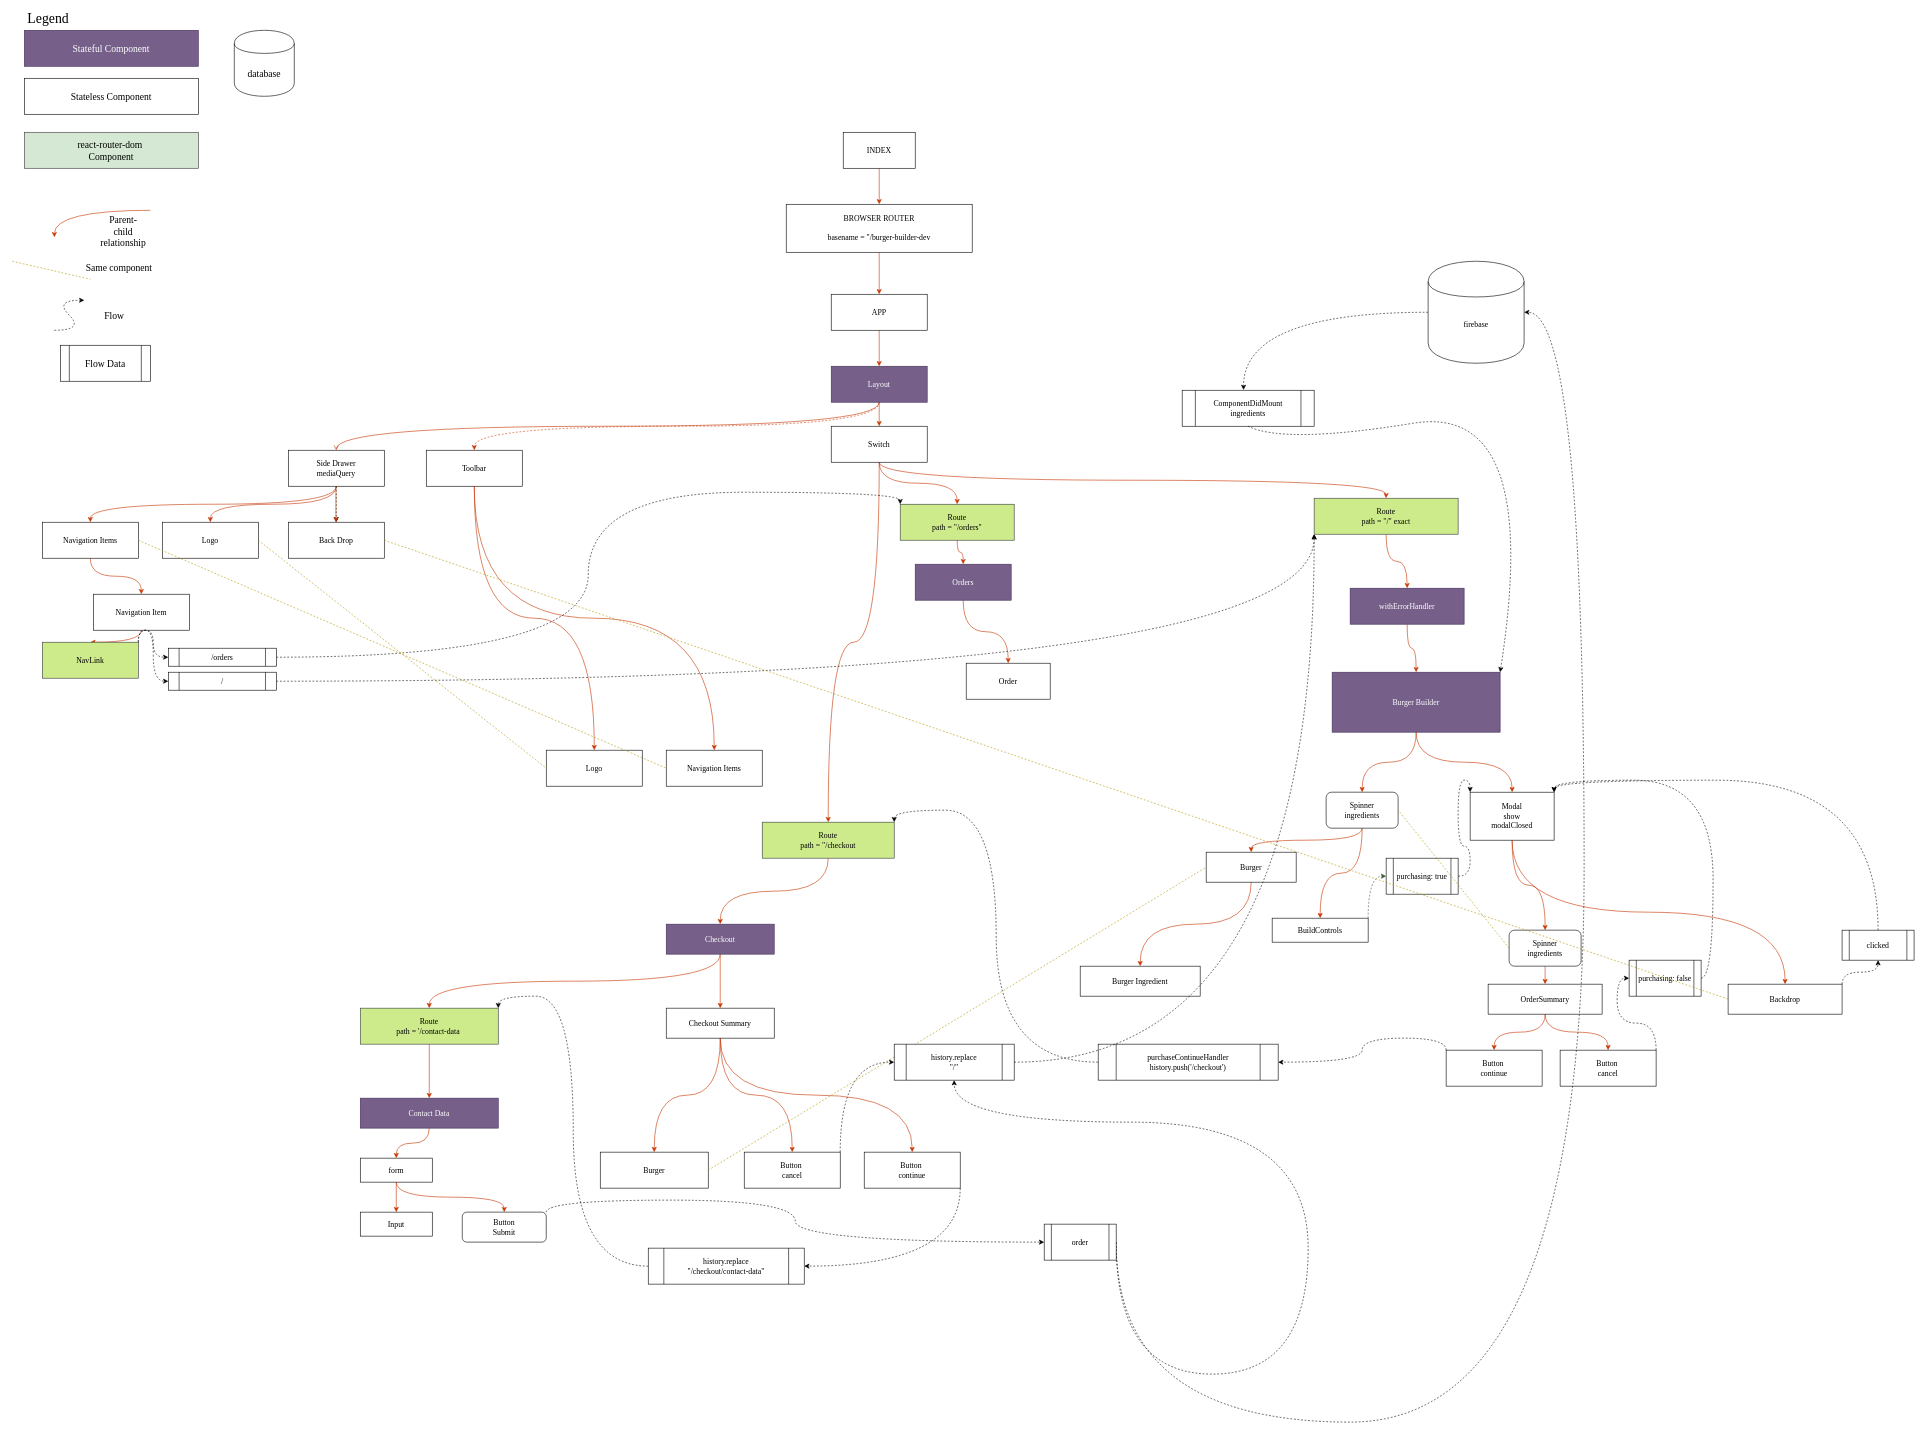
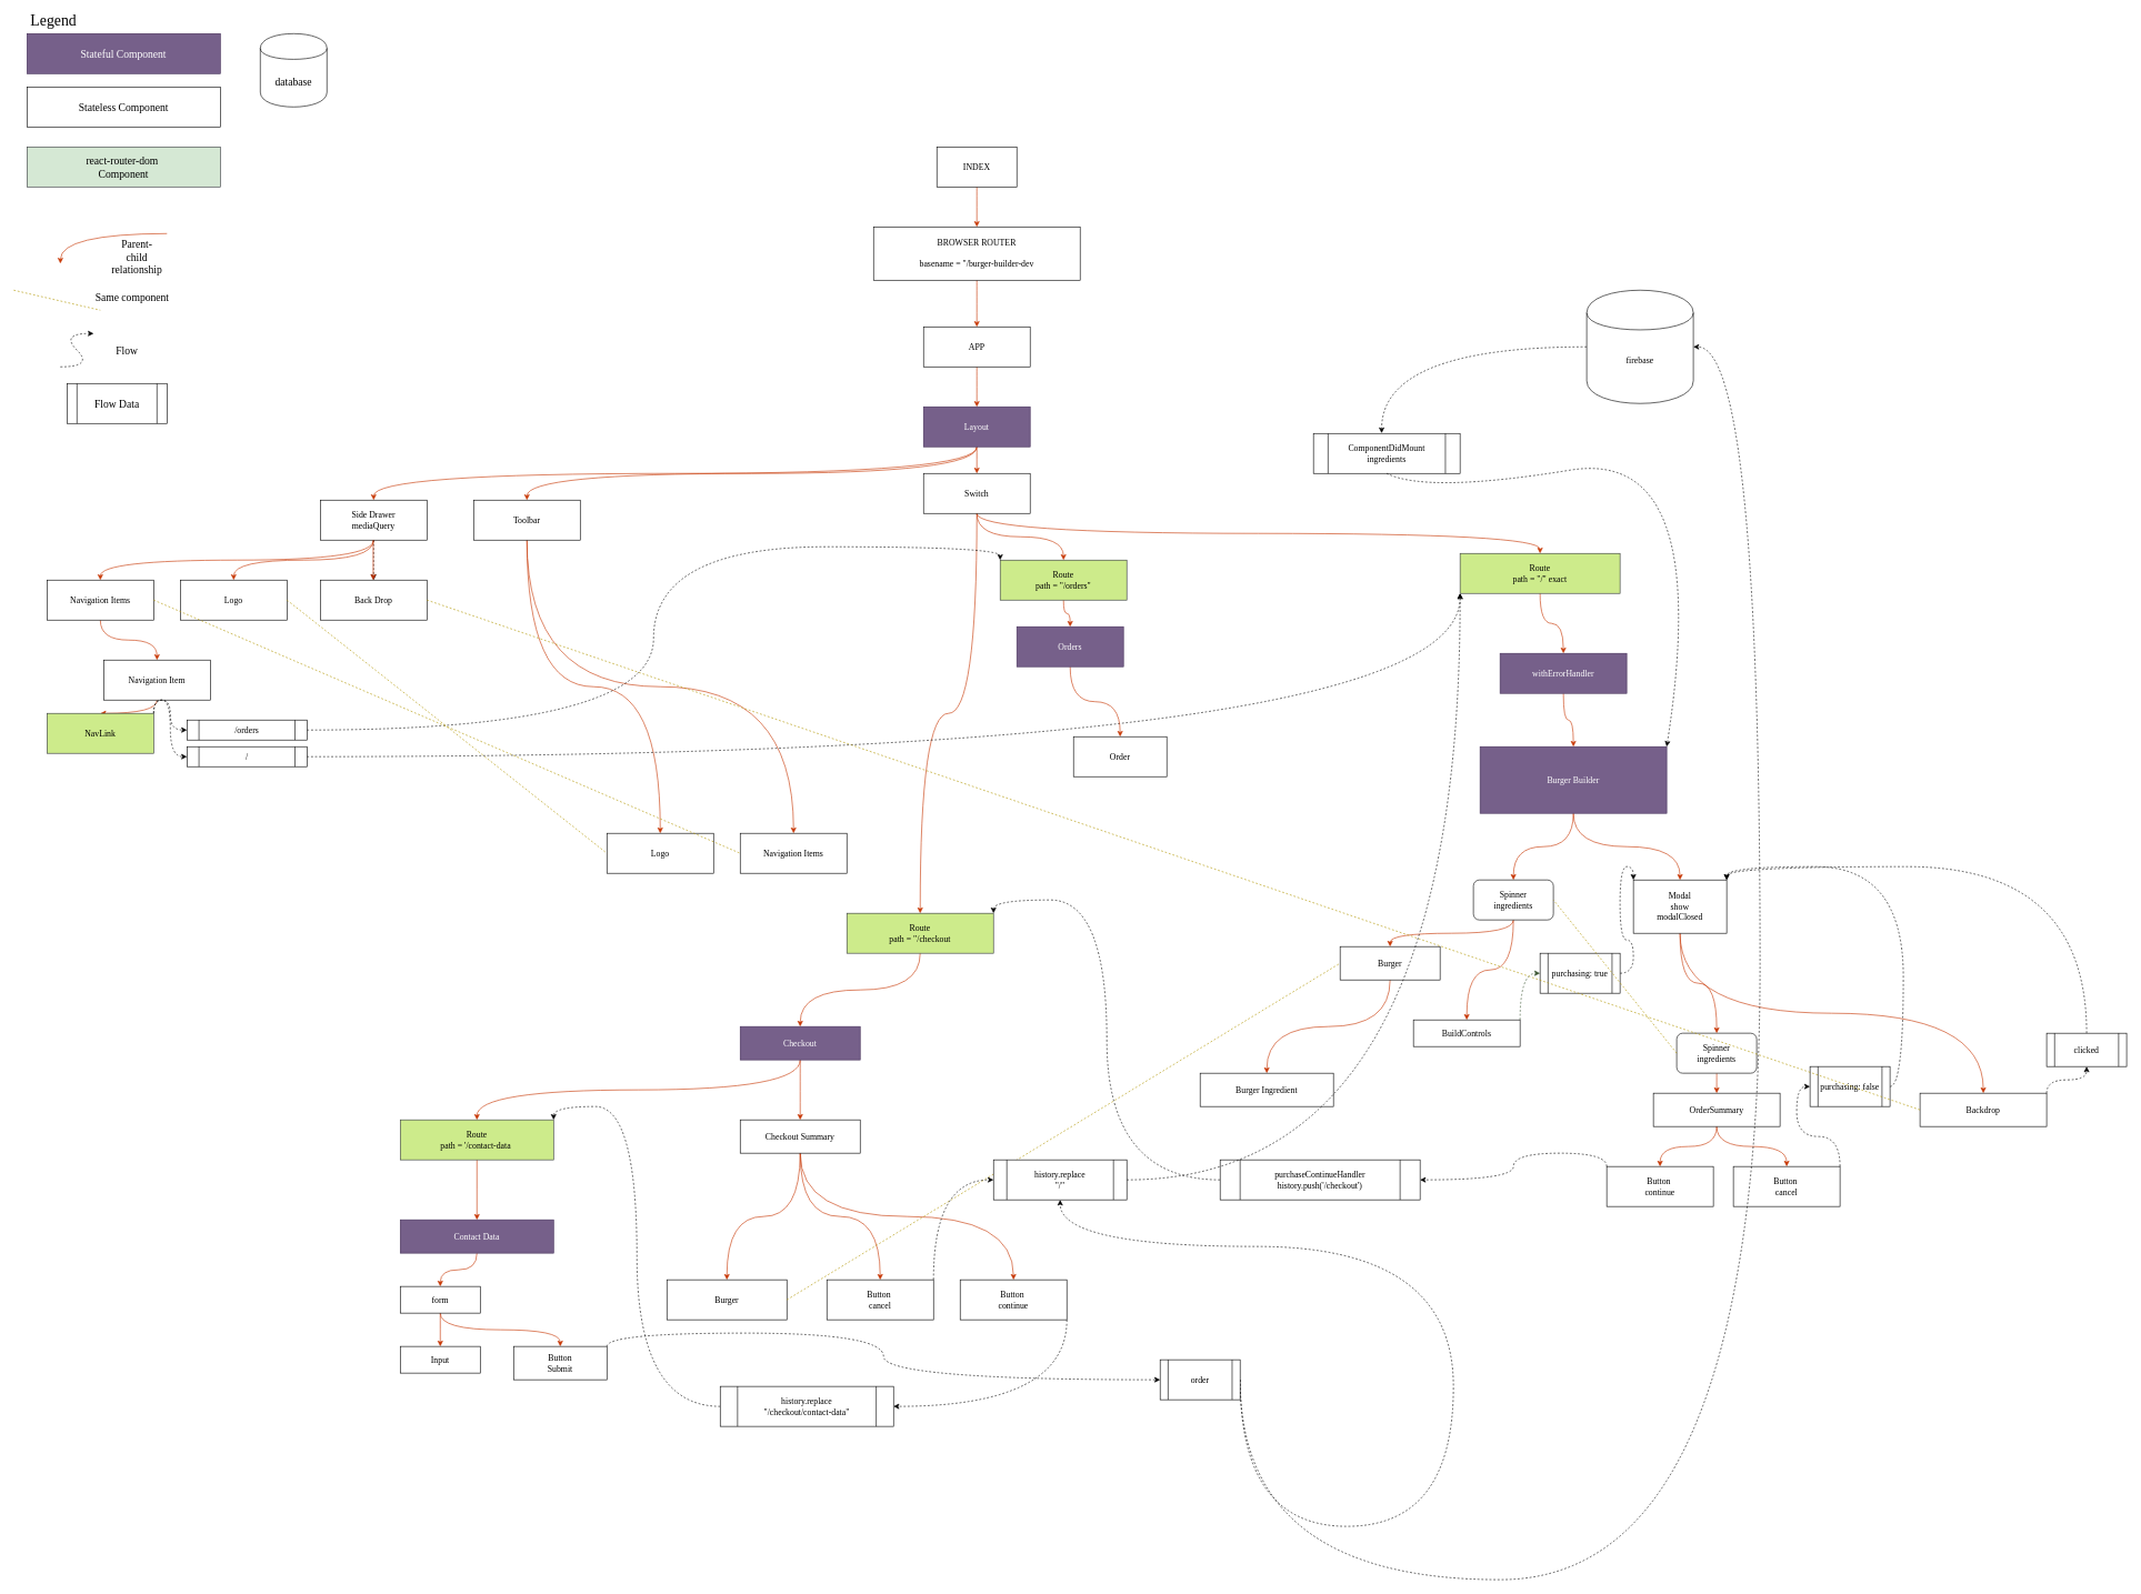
- <mxCell id="9" style="edgeStyle=orthogonalEdgeStyle;curved=1;orthogonalLoop=1;jettySize=auto;html=1;exitX=0.5;exitY=1;exitDx=0;exitDy=0;entryX=0.5;entryY=0;entryDx=0;entryDy=0;fontFamily=dm mono;fontSize=13;fillColor=#fa6800;strokeColor=#C73500;dashed=1;" parent="1" source="11" target="56" edge="1"><mxGeometry relative="1" as="geometry" /></mxCell>
+ <mxCell id="9" style="edgeStyle=orthogonalEdgeStyle;curved=1;orthogonalLoop=1;jettySize=auto;html=1;exitX=0.5;exitY=1;exitDx=0;exitDy=0;entryX=0.5;entryY=0;entryDx=0;entryDy=0;fontFamily=dm mono;fontSize=13;fillColor=#fa6800;strokeColor=#C73500;" parent="1" source="11" target="56" edge="1"><mxGeometry relative="1" as="geometry" /></mxCell>
- <mxCell id="10" style="edgeStyle=orthogonalEdgeStyle;curved=1;orthogonalLoop=1;jettySize=auto;html=1;exitX=0.5;exitY=1;exitDx=0;exitDy=0;entryX=0.5;entryY=0;entryDx=0;entryDy=0;fontFamily=dm mono;fontSize=13;fillColor=#fa6800;strokeColor=#C73500;endArrow=open;" parent="1" source="11" target="60" edge="1"><mxGeometry relative="1" as="geometry" /></mxCell>
+ <mxCell id="10" style="edgeStyle=orthogonalEdgeStyle;curved=1;orthogonalLoop=1;jettySize=auto;html=1;exitX=0.5;exitY=1;exitDx=0;exitDy=0;entryX=0.5;entryY=0;entryDx=0;entryDy=0;fontFamily=dm mono;fontSize=13;fillColor=#fa6800;strokeColor=#C73500;" parent="1" source="11" target="60" edge="1"><mxGeometry relative="1" as="geometry" /></mxCell>
- <mxCell id="113" value="Button&lt;br&gt;Submit" style="whiteSpace=wrap;html=1;fontFamily=dm mono;fontSize=13;FType=g;verticalAlign=middle;align=center;rounded=1;" parent="1" vertex="1"><mxGeometry x="770" y="2020" width="140" height="50" as="geometry" /></mxCell>
+ <mxCell id="113" value="Button&lt;br&gt;Submit" style="rounded=0;whiteSpace=wrap;html=1;fontFamily=dm mono;fontSize=13;FType=g;verticalAlign=middle;align=center;" parent="1" vertex="1"><mxGeometry x="770" y="2020" width="140" height="50" as="geometry" /></mxCell>
